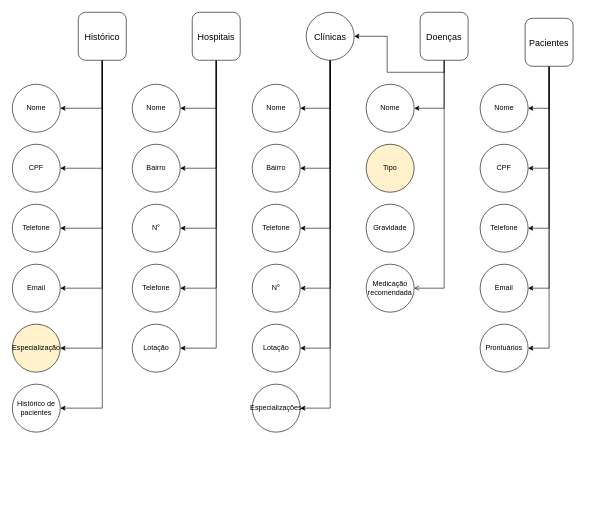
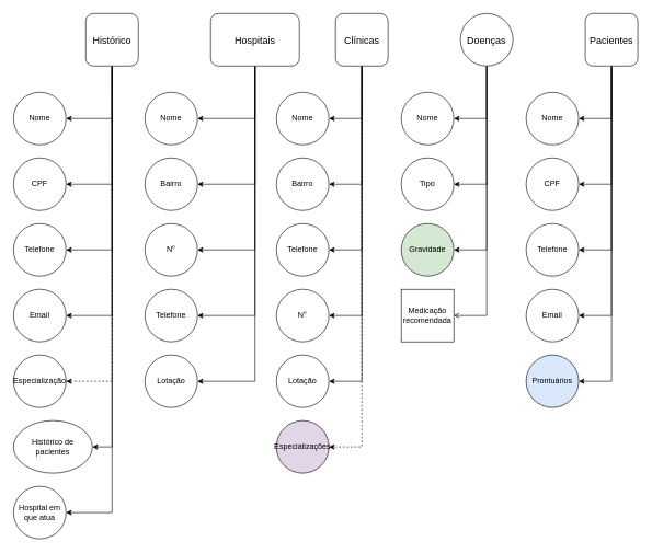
- <mxCell id="15" value="Hospitais" style="whiteSpace=wrap;html=1;aspect=fixed;fontSize=15;fillColor=default;rounded=1;glass=0;shadow=0;" parent="1" vertex="1"><mxGeometry x="320" y="20" width="80" height="80" as="geometry" /></mxCell>
+ <mxCell id="15" value="Hospitais" style="whiteSpace=wrap;html=1;aspect=fixed;fontSize=15;fillColor=default;rounded=1;glass=0;shadow=0;" parent="1" vertex="1"><mxGeometry x="320" y="20" width="135" height="80" as="geometry" /></mxCell>
- <mxCell id="22" value="Clínicas" style="ellipse;whiteSpace=wrap;html=1;aspect=fixed;fontSize=15;fillColor=default;glass=0;shadow=0;" parent="1" vertex="1"><mxGeometry x="510" y="20" width="80" height="80" as="geometry" /></mxCell>
+ <mxCell id="22" value="Clínicas" style="whiteSpace=wrap;html=1;aspect=fixed;fontSize=15;fillColor=default;rounded=1;glass=0;shadow=0;" parent="1" vertex="1"><mxGeometry x="510" y="20" width="80" height="80" as="geometry" /></mxCell>
- <mxCell id="25" style="edgeStyle=orthogonalEdgeStyle;rounded=0;orthogonalLoop=1;jettySize=auto;html=1;exitX=0.5;exitY=1;exitDx=0;exitDy=0;" parent="1" source="27" target="22" edge="1"><mxGeometry relative="1" as="geometry" /></mxCell>
+ <mxCell id="25" style="edgeStyle=orthogonalEdgeStyle;rounded=0;orthogonalLoop=1;jettySize=auto;html=1;exitX=0.5;exitY=1;exitDx=0;exitDy=0;entryX=1;entryY=0.5;entryDx=0;entryDy=0;" parent="1" source="27" target="59" edge="1"><mxGeometry relative="1" as="geometry" /></mxCell>
- <mxCell id="27" value="Doenças" style="whiteSpace=wrap;html=1;aspect=fixed;fontSize=15;fillColor=default;rounded=1;glass=0;shadow=0;" parent="1" vertex="1"><mxGeometry x="700" y="20" width="80" height="80" as="geometry" /></mxCell>
+ <mxCell id="27" value="Doenças" style="ellipse;whiteSpace=wrap;html=1;aspect=fixed;fontSize=15;fillColor=default;glass=0;shadow=0;" parent="1" vertex="1"><mxGeometry x="700" y="20" width="80" height="80" as="geometry" /></mxCell>
- <mxCell id="33" value="Pacientes" style="whiteSpace=wrap;html=1;aspect=fixed;fontSize=15;fillColor=default;rounded=1;glass=0;shadow=0;" parent="1" vertex="1"><mxGeometry x="875" y="30" width="80" height="80" as="geometry" /></mxCell>
+ <mxCell id="33" value="Pacientes" style="whiteSpace=wrap;html=1;aspect=fixed;fontSize=15;fillColor=default;rounded=1;glass=0;shadow=0;" parent="1" vertex="1"><mxGeometry x="890" y="20" width="80" height="80" as="geometry" /></mxCell>
- <mxCell id="58" value="Tipo" style="ellipse;whiteSpace=wrap;html=1;aspect=fixed;fillColor=#fff2cc;" parent="1" vertex="1"><mxGeometry x="610" y="240" width="80" height="80" as="geometry" /></mxCell>
+ <mxCell id="58" value="Tipo" style="ellipse;whiteSpace=wrap;html=1;aspect=fixed;" parent="1" vertex="1"><mxGeometry x="610" y="240" width="80" height="80" as="geometry" /></mxCell>
+ <mxCell id="24" style="edgeStyle=orthogonalEdgeStyle;rounded=0;orthogonalLoop=1;jettySize=auto;html=1;exitX=0.5;exitY=1;exitDx=0;exitDy=0;entryX=1;entryY=0.5;entryDx=0;entryDy=0;" parent="1" source="27" target="58" edge="1"><mxGeometry relative="1" as="geometry" /></mxCell>
- <mxCell id="59" value="Gravidade" style="ellipse;whiteSpace=wrap;html=1;aspect=fixed;" parent="1" vertex="1"><mxGeometry x="610" y="340" width="80" height="80" as="geometry" /></mxCell>
+ <mxCell id="59" value="Gravidade" style="ellipse;whiteSpace=wrap;html=1;aspect=fixed;fillColor=#d5e8d4;" parent="1" vertex="1"><mxGeometry x="610" y="340" width="80" height="80" as="geometry" /></mxCell>
- <mxCell id="60" value="Medicação recomendada" style="ellipse;whiteSpace=wrap;html=1;aspect=fixed;" parent="1" vertex="1"><mxGeometry x="610" y="440" width="80" height="80" as="geometry" /></mxCell>
+ <mxCell id="60" value="Medicação recomendada" style="whiteSpace=wrap;html=1;aspect=fixed;rounded=0;" parent="1" vertex="1"><mxGeometry x="610" y="440" width="80" height="80" as="geometry" /></mxCell>
- <mxCell id="36" value="Especialização" style="ellipse;whiteSpace=wrap;html=1;aspect=fixed;fillColor=#fff2cc;" parent="1" vertex="1"><mxGeometry x="20" y="540" width="80" height="80" as="geometry" /></mxCell>
+ <mxCell id="36" value="Especialização" style="ellipse;whiteSpace=wrap;html=1;aspect=fixed;" parent="1" vertex="1"><mxGeometry x="20" y="540" width="80" height="80" as="geometry" /></mxCell>
- <mxCell id="4" style="edgeStyle=orthogonalEdgeStyle;rounded=0;orthogonalLoop=1;jettySize=auto;html=1;exitX=0.5;exitY=1;exitDx=0;exitDy=0;entryX=1;entryY=0.5;entryDx=0;entryDy=0;" parent="1" source="9" target="36" edge="1"><mxGeometry relative="1" as="geometry" /></mxCell>
+ <mxCell id="4" style="edgeStyle=orthogonalEdgeStyle;rounded=0;orthogonalLoop=1;jettySize=auto;html=1;exitX=0.5;exitY=1;exitDx=0;exitDy=0;entryX=1;entryY=0.5;entryDx=0;entryDy=0;dashed=1;" parent="1" source="9" target="36" edge="1"><mxGeometry relative="1" as="geometry" /></mxCell>
- <mxCell id="56" value="Prontuários" style="ellipse;whiteSpace=wrap;html=1;aspect=fixed;" parent="1" vertex="1"><mxGeometry x="800" y="540" width="80" height="80" as="geometry" /></mxCell>
+ <mxCell id="56" value="Prontuários" style="ellipse;whiteSpace=wrap;html=1;aspect=fixed;fillColor=#dae8fc;" parent="1" vertex="1"><mxGeometry x="800" y="540" width="80" height="80" as="geometry" /></mxCell>
- <mxCell id="20" style="edgeStyle=orthogonalEdgeStyle;rounded=0;orthogonalLoop=1;jettySize=auto;html=1;exitX=0.5;exitY=1;exitDx=0;exitDy=0;entryX=1;entryY=0.5;entryDx=0;entryDy=0;" parent="1" source="22" target="48" edge="1"><mxGeometry relative="1" as="geometry" /></mxCell>
+ <mxCell id="20" style="edgeStyle=orthogonalEdgeStyle;rounded=0;orthogonalLoop=1;jettySize=auto;html=1;exitX=0.5;exitY=1;exitDx=0;exitDy=0;entryX=1;entryY=0.5;entryDx=0;entryDy=0;dashed=1;" parent="1" source="22" target="48" edge="1"><mxGeometry relative="1" as="geometry" /></mxCell>
- <mxCell id="42" value="Histórico de pacientes" style="ellipse;whiteSpace=wrap;html=1;aspect=fixed;" parent="1" vertex="1"><mxGeometry x="20" y="640" width="80" height="80" as="geometry" /></mxCell>
+ <mxCell id="42" value="Histórico de pacientes" style="ellipse;whiteSpace=wrap;html=1;aspect=fixed;" parent="1" vertex="1"><mxGeometry x="20" y="640" width="120" height="80" as="geometry" /></mxCell>
- <mxCell id="48" value="Especializações" style="ellipse;whiteSpace=wrap;html=1;aspect=fixed;" parent="1" vertex="1"><mxGeometry x="420" y="640" width="80" height="80" as="geometry" /></mxCell>
+ <mxCell id="48" value="Especializações" style="ellipse;whiteSpace=wrap;html=1;aspect=fixed;fillColor=#e1d5e7;" parent="1" vertex="1"><mxGeometry x="420" y="640" width="80" height="80" as="geometry" /></mxCell>
+ <mxCell id="43" value="Hospital em que atua" style="ellipse;whiteSpace=wrap;html=1;aspect=fixed;" parent="1" vertex="1"><mxGeometry x="20" y="740" width="80" height="80" as="geometry" /></mxCell>
+ <mxCell id="7" style="edgeStyle=orthogonalEdgeStyle;rounded=0;orthogonalLoop=1;jettySize=auto;html=1;exitX=0.5;exitY=1;exitDx=0;exitDy=0;entryX=1;entryY=0.5;entryDx=0;entryDy=0;" parent="1" source="9" target="43" edge="1"><mxGeometry relative="1" as="geometry" /></mxCell>
